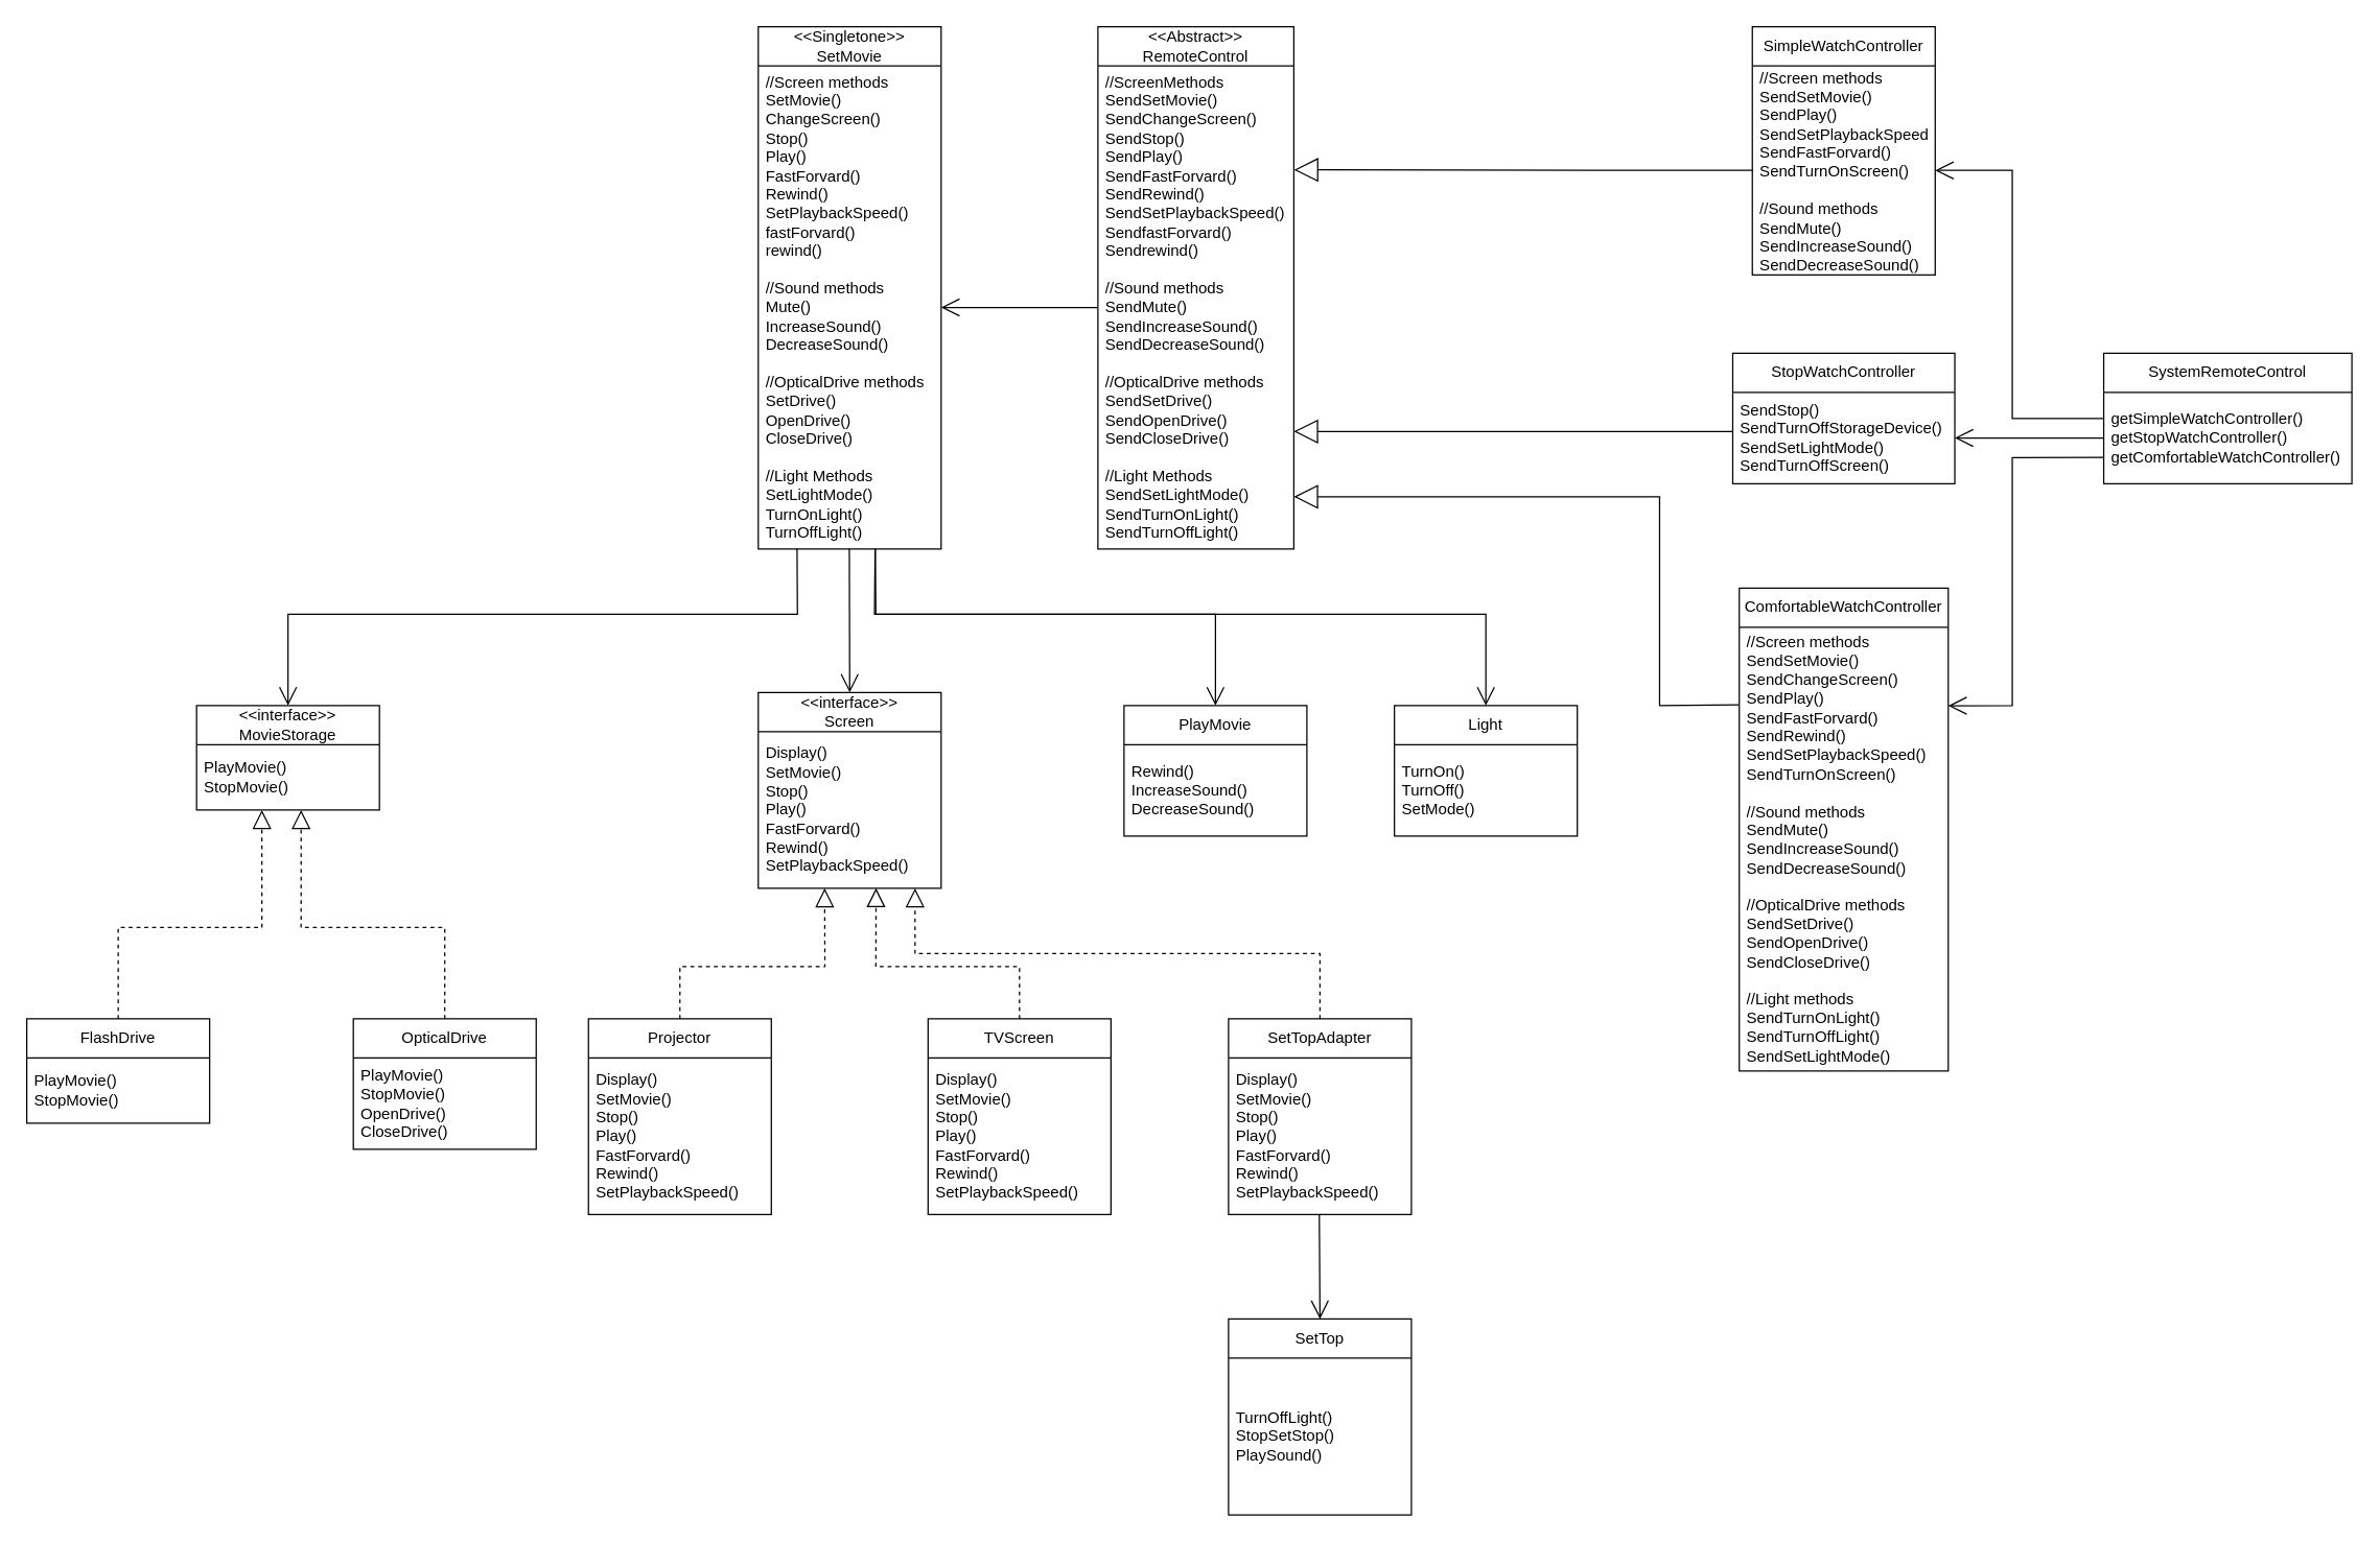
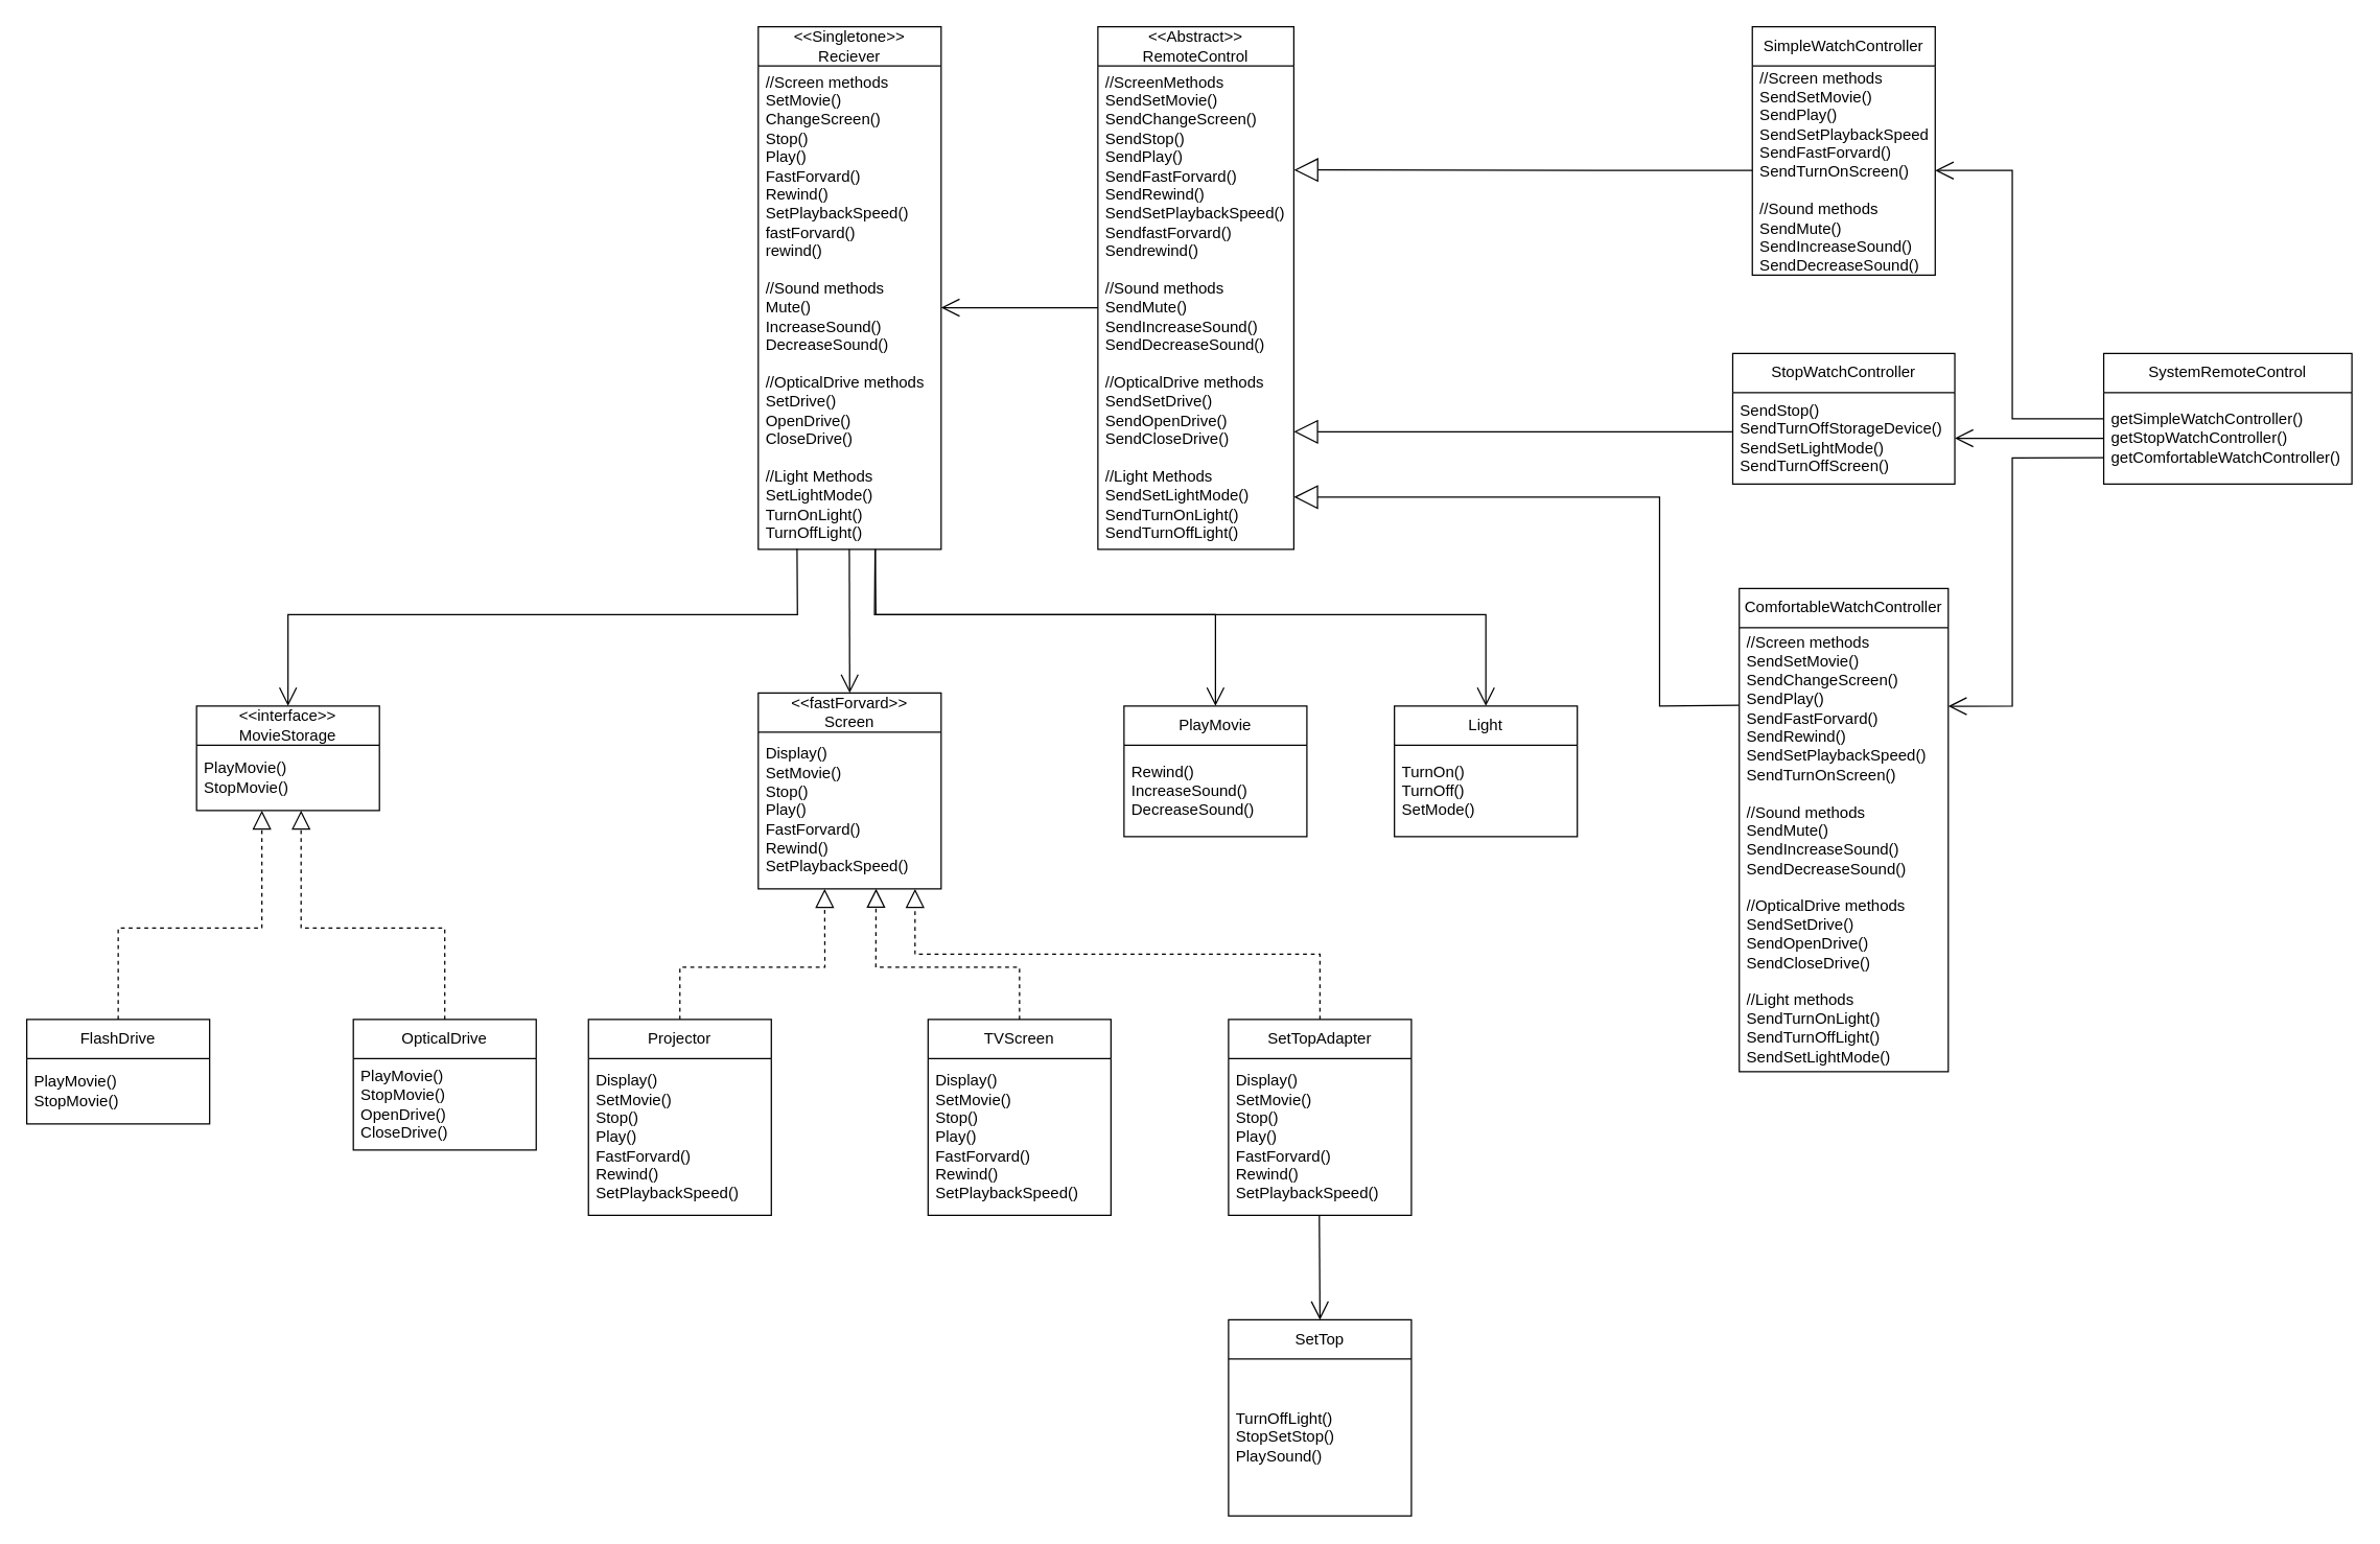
- <mxCell id="2" value="&amp;lt;&amp;lt;Singletone&amp;gt;&amp;gt;&lt;br&gt;SetMovie" style="swimlane;fontStyle=0;childLayout=stackLayout;horizontal=1;startSize=30;horizontalStack=0;resizeParent=1;resizeParentMax=0;resizeLast=0;collapsible=1;marginBottom=0;whiteSpace=wrap;html=1;" vertex="1" parent="1"><mxGeometry x="580" y="20" width="140" height="400" as="geometry" /></mxCell>
+ <mxCell id="2" value="&amp;lt;&amp;lt;Singletone&amp;gt;&amp;gt;&lt;br&gt;Reciever" style="swimlane;fontStyle=0;childLayout=stackLayout;horizontal=1;startSize=30;horizontalStack=0;resizeParent=1;resizeParentMax=0;resizeLast=0;collapsible=1;marginBottom=0;whiteSpace=wrap;html=1;" vertex="1" parent="1"><mxGeometry x="580" y="20" width="140" height="400" as="geometry" /></mxCell>
- <mxCell id="6" value="&amp;lt;&amp;lt;interface&amp;gt;&amp;gt;&lt;br&gt;Screen" style="swimlane;fontStyle=0;childLayout=stackLayout;horizontal=1;startSize=30;horizontalStack=0;resizeParent=1;resizeParentMax=0;resizeLast=0;collapsible=1;marginBottom=0;whiteSpace=wrap;html=1;" vertex="1" parent="1"><mxGeometry x="580" y="530" width="140" height="150" as="geometry" /></mxCell>
+ <mxCell id="6" value="&amp;lt;&amp;lt;fastForvard&amp;gt;&amp;gt;&lt;br&gt;Screen" style="swimlane;fontStyle=0;childLayout=stackLayout;horizontal=1;startSize=30;horizontalStack=0;resizeParent=1;resizeParentMax=0;resizeLast=0;collapsible=1;marginBottom=0;whiteSpace=wrap;html=1;" vertex="1" parent="1"><mxGeometry x="580" y="530" width="140" height="150" as="geometry" /></mxCell>
